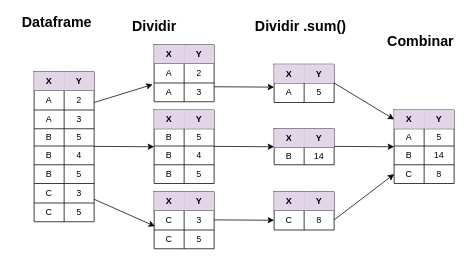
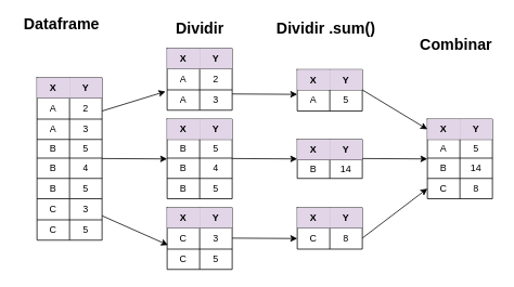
- <mxCell id="105" value="&lt;b style=&quot;font-size: 19px;&quot;&gt;Dividir&lt;/b&gt;" style="text;html=1;resizable=0;autosize=1;align=center;verticalAlign=middle;points=[];fillColor=none;strokeColor=none;rounded=0;" vertex="1" parent="1"><mxGeometry x="170" y="25" width="70" height="20" as="geometry" /></mxCell>
+ <mxCell id="105" value="&lt;b style=&quot;font-size: 19px;&quot;&gt;Dividir&lt;/b&gt;" style="text;html=1;resizable=0;autosize=1;align=center;verticalAlign=middle;points=[];fillColor=none;strokeColor=none;rounded=0;" vertex="1" parent="1"><mxGeometry x="210" y="25" width="70" height="20" as="geometry" /></mxCell>
